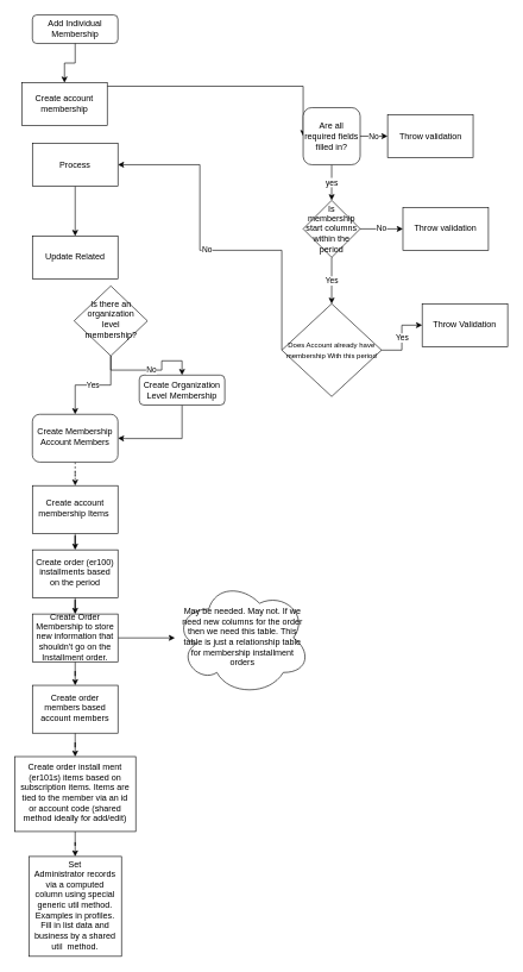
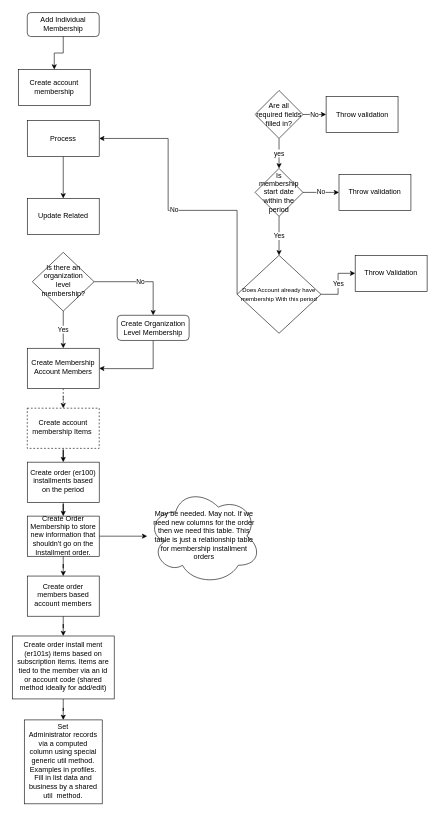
- <mxCell id="5" value="" style="edgeStyle=orthogonalEdgeStyle;rounded=0;orthogonalLoop=1;jettySize=auto;html=1;entryX=0;entryY=0.5;entryDx=0;entryDy=0;" edge="1" parent="1" source="14" target="8"><mxGeometry relative="1" as="geometry"><mxPoint x="315" y="130" as="targetPoint" /><Array as="points"><mxPoint x="425" y="120" /></Array></mxGeometry></mxCell>
- <mxCell id="8" value="Are all required fields filled in?" style="whiteSpace=wrap;html=1;rounded=1;" vertex="1" parent="1"><mxGeometry x="425" y="150" width="80" height="80" as="geometry" /></mxCell>
+ <mxCell id="8" value="Are all required fields filled in?" style="rhombus;whiteSpace=wrap;html=1;rounded=0;" vertex="1" parent="1"><mxGeometry x="425" y="150" width="80" height="80" as="geometry" /></mxCell>
- <mxCell id="29" value="Is membership start columns within the period" style="rhombus;whiteSpace=wrap;html=1;rounded=0;" vertex="1" parent="1"><mxGeometry x="425" y="280" width="80" height="80" as="geometry" /></mxCell>
+ <mxCell id="29" value="Is membership start date within the period" style="rhombus;whiteSpace=wrap;html=1;rounded=0;" vertex="1" parent="1"><mxGeometry x="425" y="280" width="80" height="80" as="geometry" /></mxCell>
- <mxCell id="13" value="Is there an organization level membership?" style="rhombus;whiteSpace=wrap;html=1;shadow=0;fontFamily=Helvetica;fontSize=12;align=center;strokeWidth=1;spacing=6;spacingTop=-4;" vertex="1" parent="1"><mxGeometry x="103.5" y="400" width="103" height="98" as="geometry" /></mxCell>
+ <mxCell id="13" value="Is there an organization level membership?" style="rhombus;whiteSpace=wrap;html=1;shadow=0;fontFamily=Helvetica;fontSize=12;align=center;strokeWidth=1;spacing=6;spacingTop=-4;" vertex="1" parent="1"><mxGeometry x="53.5" y="420" width="103" height="98" as="geometry" /></mxCell>
- <mxCell id="17" value="Create Membership Account Members" style="whiteSpace=wrap;html=1;shadow=0;strokeWidth=1;spacing=6;spacingTop=-4;rounded=1;" vertex="1" parent="1"><mxGeometry x="45" y="580" width="120" height="67" as="geometry" /></mxCell>
+ <mxCell id="17" value="Create Membership Account Members" style="whiteSpace=wrap;html=1;shadow=0;strokeWidth=1;spacing=6;spacingTop=-4;" vertex="1" parent="1"><mxGeometry x="45" y="580" width="120" height="67" as="geometry" /></mxCell>
- <mxCell id="19" value="Create account membership Items&amp;nbsp;" style="whiteSpace=wrap;html=1;shadow=0;strokeWidth=1;spacing=6;spacingTop=-4;" vertex="1" parent="1"><mxGeometry x="45" y="680" width="120" height="67" as="geometry" /></mxCell>
+ <mxCell id="19" value="Create account membership Items&amp;nbsp;" style="whiteSpace=wrap;html=1;shadow=0;strokeWidth=1;spacing=6;spacingTop=-4;dashed=1;" vertex="1" parent="1"><mxGeometry x="45" y="680" width="120" height="67" as="geometry" /></mxCell>
